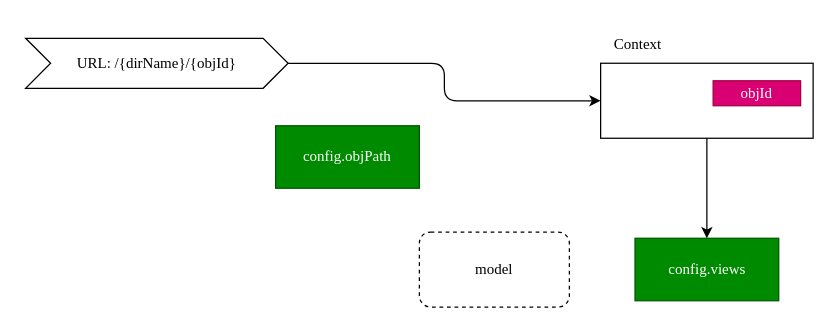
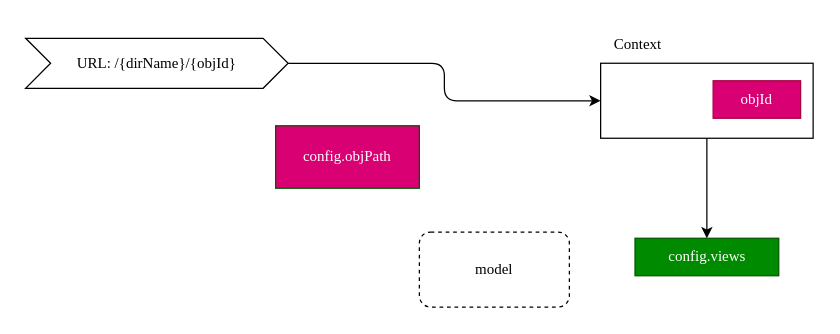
- <mxCell id="4" value="objId" style="rounded=0;whiteSpace=wrap;html=1;fontFamily=Verdana;fillColor=#d80073;fontColor=#ffffff;strokeColor=#A50040;" vertex="1" parent="2"><mxGeometry x="90" y="44" width="70" height="20" as="geometry" /></mxCell>
+ <mxCell id="4" value="objId" style="rounded=0;whiteSpace=wrap;html=1;fontFamily=Verdana;fillColor=#d80073;fontColor=#ffffff;strokeColor=#A50040;" vertex="1" parent="2"><mxGeometry x="90" y="44" width="70" height="30" as="geometry" /></mxCell>
- <mxCell id="9" value="config.objPath" style="rounded=0;whiteSpace=wrap;html=1;fontFamily=Verdana;fillColor=#008a00;fontColor=#ffffff;strokeColor=#005700;" vertex="1" parent="1"><mxGeometry x="220" y="100" width="115" height="50" as="geometry" /></mxCell>
+ <mxCell id="9" value="config.objPath" style="rounded=0;whiteSpace=wrap;html=1;fontFamily=Verdana;fillColor=#d80073;fontColor=#ffffff;strokeColor=#005700;" vertex="1" parent="1"><mxGeometry x="220" y="100" width="115" height="50" as="geometry" /></mxCell>
- <mxCell id="8" value="config.views" style="rounded=0;whiteSpace=wrap;html=1;fontFamily=Verdana;fillColor=#008a00;fontColor=#ffffff;strokeColor=#005700;" vertex="1" parent="1"><mxGeometry x="507.5" y="190" width="115" height="50" as="geometry" /></mxCell>
+ <mxCell id="8" value="config.views" style="rounded=0;whiteSpace=wrap;html=1;fontFamily=Verdana;fillColor=#008a00;fontColor=#ffffff;strokeColor=#005700;" vertex="1" parent="1"><mxGeometry x="507.5" y="190" width="115" height="30" as="geometry" /></mxCell>
